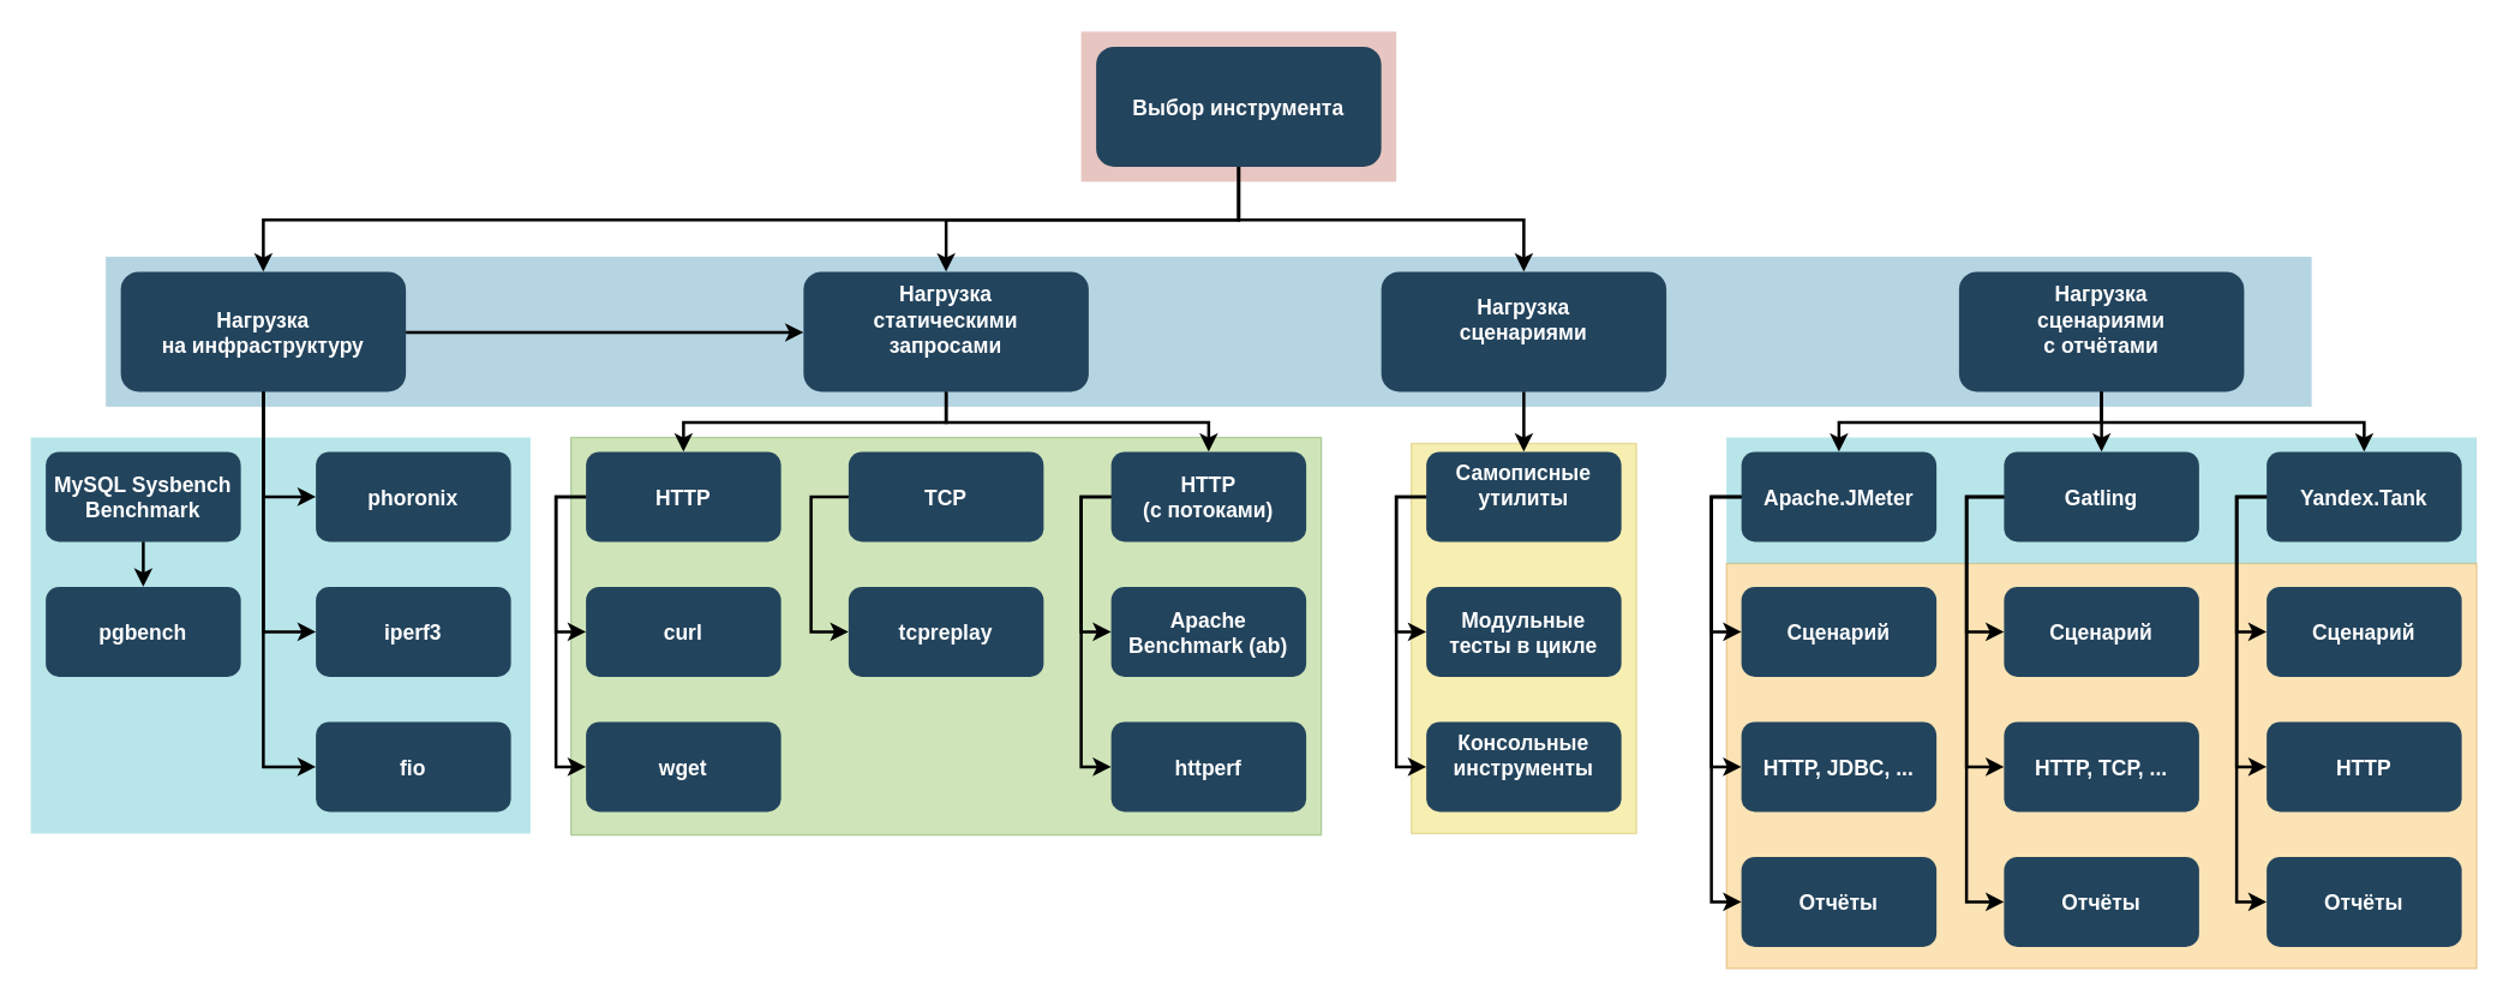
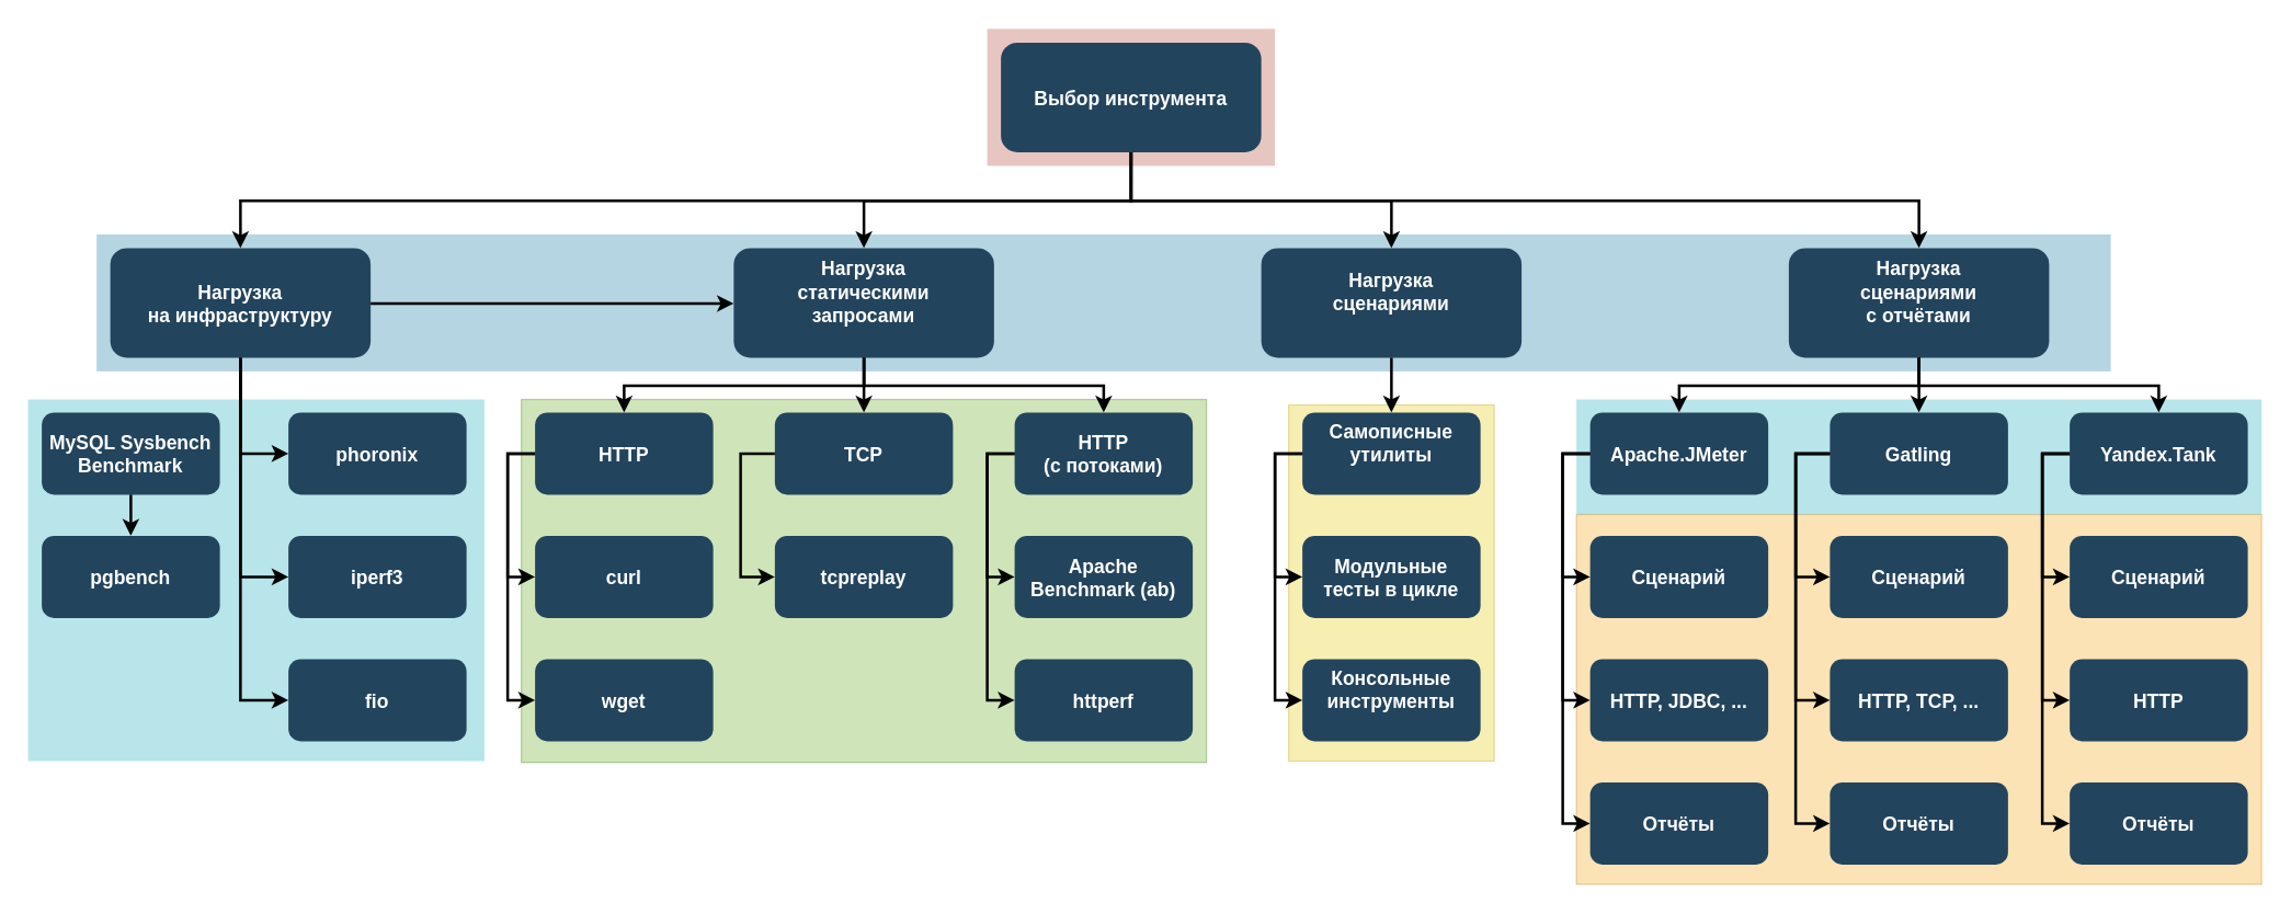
+ <mxCell id="11" value="" style="edgeStyle=elbowEdgeStyle;elbow=vertical;strokeWidth=2;rounded=0;fontFamily=Helvetica;" parent="1" source="9" target="10" edge="1"><mxGeometry x="337" y="215.5" width="100" height="100" as="geometry"><mxPoint x="310" y="160.5" as="sourcePoint" /><mxPoint x="410" y="60.5" as="targetPoint" /></mxGeometry></mxCell>
+ <mxCell id="66" value="" style="edgeStyle=elbowEdgeStyle;elbow=vertical;strokeWidth=2;rounded=0;fontFamily=Helvetica;" parent="1" source="13" target="23" edge="1"><mxGeometry x="-23" y="135.5" width="100" height="100" as="geometry"><mxPoint x="-50" y="80.5" as="sourcePoint" /><mxPoint x="50" y="-19.5" as="targetPoint" /></mxGeometry></mxCell>
